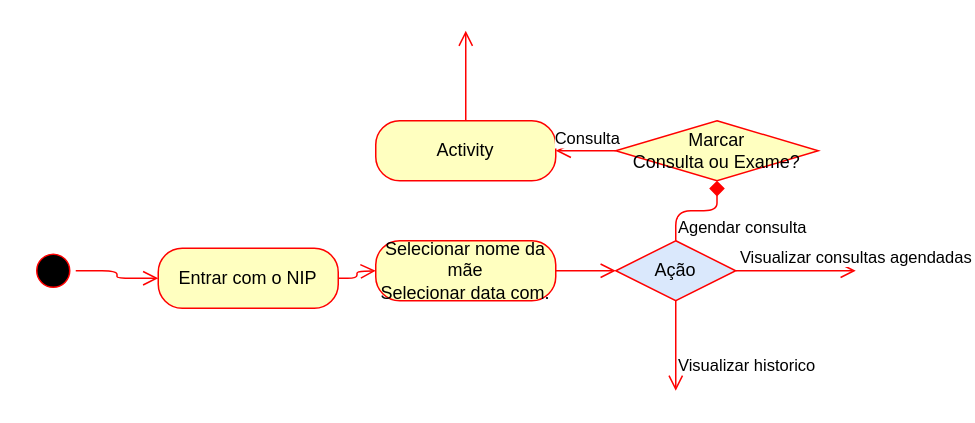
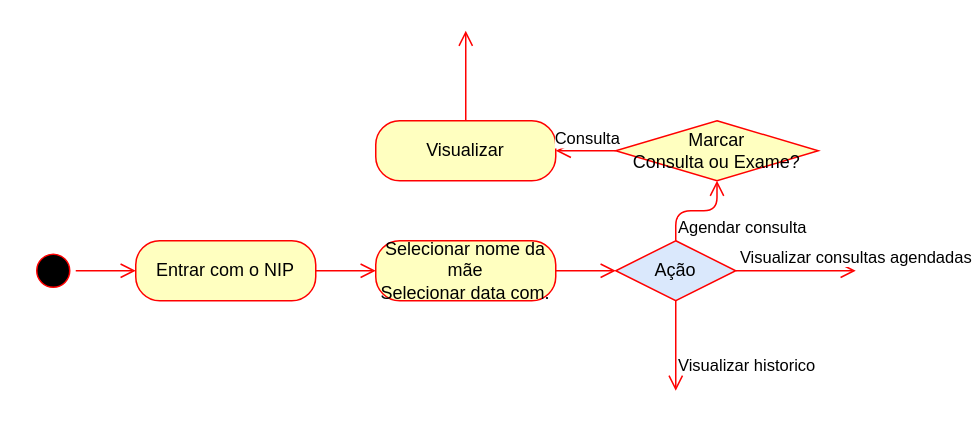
- <mxCell id="13" value="Activity" style="rounded=1;whiteSpace=wrap;html=1;arcSize=40;fontColor=#000000;fillColor=#ffffc0;strokeColor=#ff0000;" vertex="1" parent="1"><mxGeometry x="250" y="80" width="120" height="40" as="geometry" /></mxCell>
+ <mxCell id="13" value="Visualizar" style="rounded=1;whiteSpace=wrap;html=1;arcSize=40;fontColor=#000000;fillColor=#ffffc0;strokeColor=#ff0000;" vertex="1" parent="1"><mxGeometry x="250" y="80" width="120" height="40" as="geometry" /></mxCell>
- <mxCell id="9" value="Agendar consulta" style="edgeStyle=orthogonalEdgeStyle;html=1;align=left;verticalAlign=bottom;endArrow=diamond;endSize=8;strokeColor=#ff0000;" edge="1" source="8" parent="1" target="12"><mxGeometry x="-1" relative="1" as="geometry"><mxPoint x="450" y="100" as="targetPoint" /></mxGeometry></mxCell>
+ <mxCell id="9" value="Agendar consulta" style="edgeStyle=orthogonalEdgeStyle;html=1;align=left;verticalAlign=bottom;endArrow=open;endSize=8;strokeColor=#ff0000;" edge="1" source="8" parent="1" target="12"><mxGeometry x="-1" relative="1" as="geometry"><mxPoint x="450" y="100" as="targetPoint" /></mxGeometry></mxCell>
- <mxCell id="4" value="Entrar com o NIP" style="rounded=1;whiteSpace=wrap;html=1;arcSize=40;fontColor=#000000;fillColor=#ffffc0;strokeColor=#ff0000;" vertex="1" parent="1"><mxGeometry x="105" y="165" width="120" height="40" as="geometry" /></mxCell>
+ <mxCell id="4" value="Entrar com o NIP" style="rounded=1;whiteSpace=wrap;html=1;arcSize=40;fontColor=#000000;fillColor=#ffffc0;strokeColor=#ff0000;" vertex="1" parent="1"><mxGeometry x="90" y="160" width="120" height="40" as="geometry" /></mxCell>
